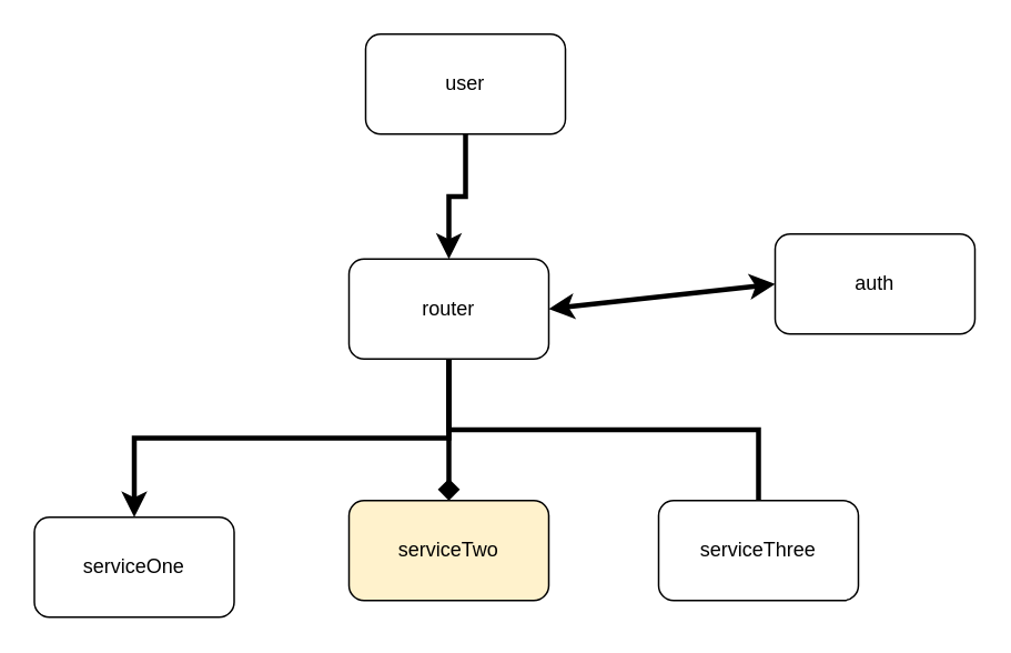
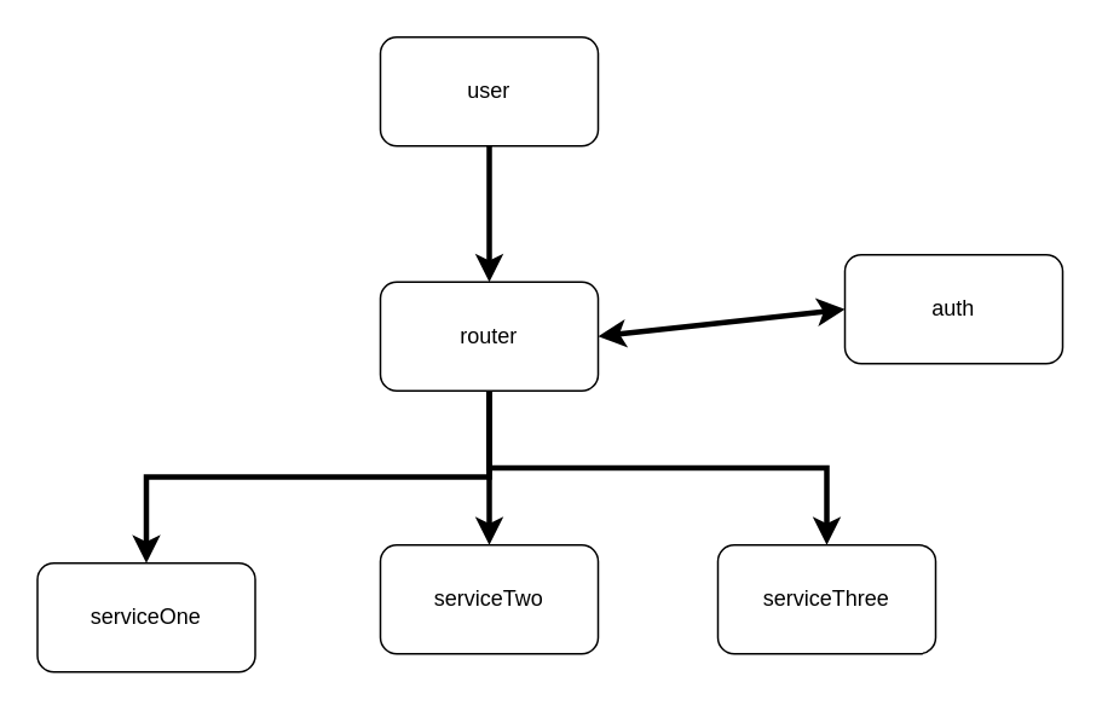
- <mxCell id="3" value="user" style="rounded=1;whiteSpace=wrap;html=1;" parent="1" vertex="1"><mxGeometry x="219" y="20" width="120" height="60" as="geometry" /></mxCell>
+ <mxCell id="3" value="user" style="rounded=1;whiteSpace=wrap;html=1;" parent="1" vertex="1"><mxGeometry x="209" y="20" width="120" height="60" as="geometry" /></mxCell>
- <mxCell id="6" style="edgeStyle=orthogonalEdgeStyle;rounded=0;orthogonalLoop=1;jettySize=auto;html=1;exitX=0.5;exitY=1;exitDx=0;exitDy=0;entryX=0.5;entryY=0;entryDx=0;entryDy=0;strokeWidth=3;endArrow=diamond;" parent="1" source="7" target="9" edge="1"><mxGeometry relative="1" as="geometry" /></mxCell>
+ <mxCell id="6" style="edgeStyle=orthogonalEdgeStyle;rounded=0;orthogonalLoop=1;jettySize=auto;html=1;exitX=0.5;exitY=1;exitDx=0;exitDy=0;entryX=0.5;entryY=0;entryDx=0;entryDy=0;strokeWidth=3;" parent="1" source="7" target="9" edge="1"><mxGeometry relative="1" as="geometry" /></mxCell>
- <mxCell id="5" style="edgeStyle=orthogonalEdgeStyle;rounded=0;orthogonalLoop=1;jettySize=auto;html=1;exitX=0.5;exitY=1;exitDx=0;exitDy=0;strokeWidth=3;endArrow=none;" parent="1" source="7" target="11" edge="1"><mxGeometry relative="1" as="geometry" /></mxCell>
+ <mxCell id="5" style="edgeStyle=orthogonalEdgeStyle;rounded=0;orthogonalLoop=1;jettySize=auto;html=1;exitX=0.5;exitY=1;exitDx=0;exitDy=0;strokeWidth=3;" parent="1" source="7" target="11" edge="1"><mxGeometry relative="1" as="geometry" /></mxCell>
- <mxCell id="9" value="serviceTwo" style="rounded=1;whiteSpace=wrap;html=1;fillColor=#fff2cc;" parent="1" vertex="1"><mxGeometry x="209" y="300" width="120" height="60" as="geometry" /></mxCell>
+ <mxCell id="9" value="serviceTwo" style="rounded=1;whiteSpace=wrap;html=1;" parent="1" vertex="1"><mxGeometry x="209" y="300" width="120" height="60" as="geometry" /></mxCell>
